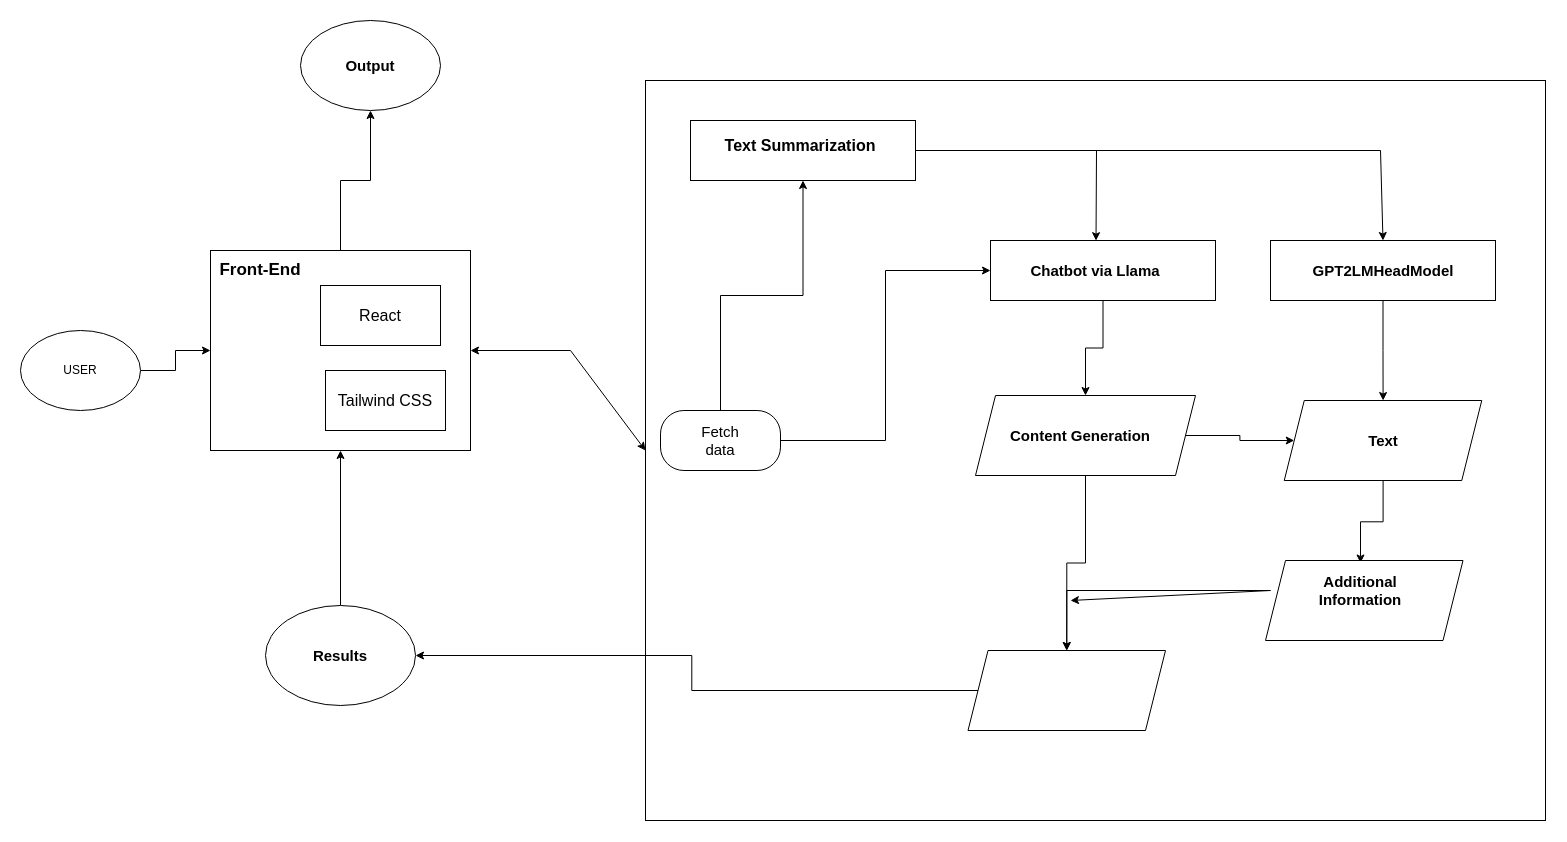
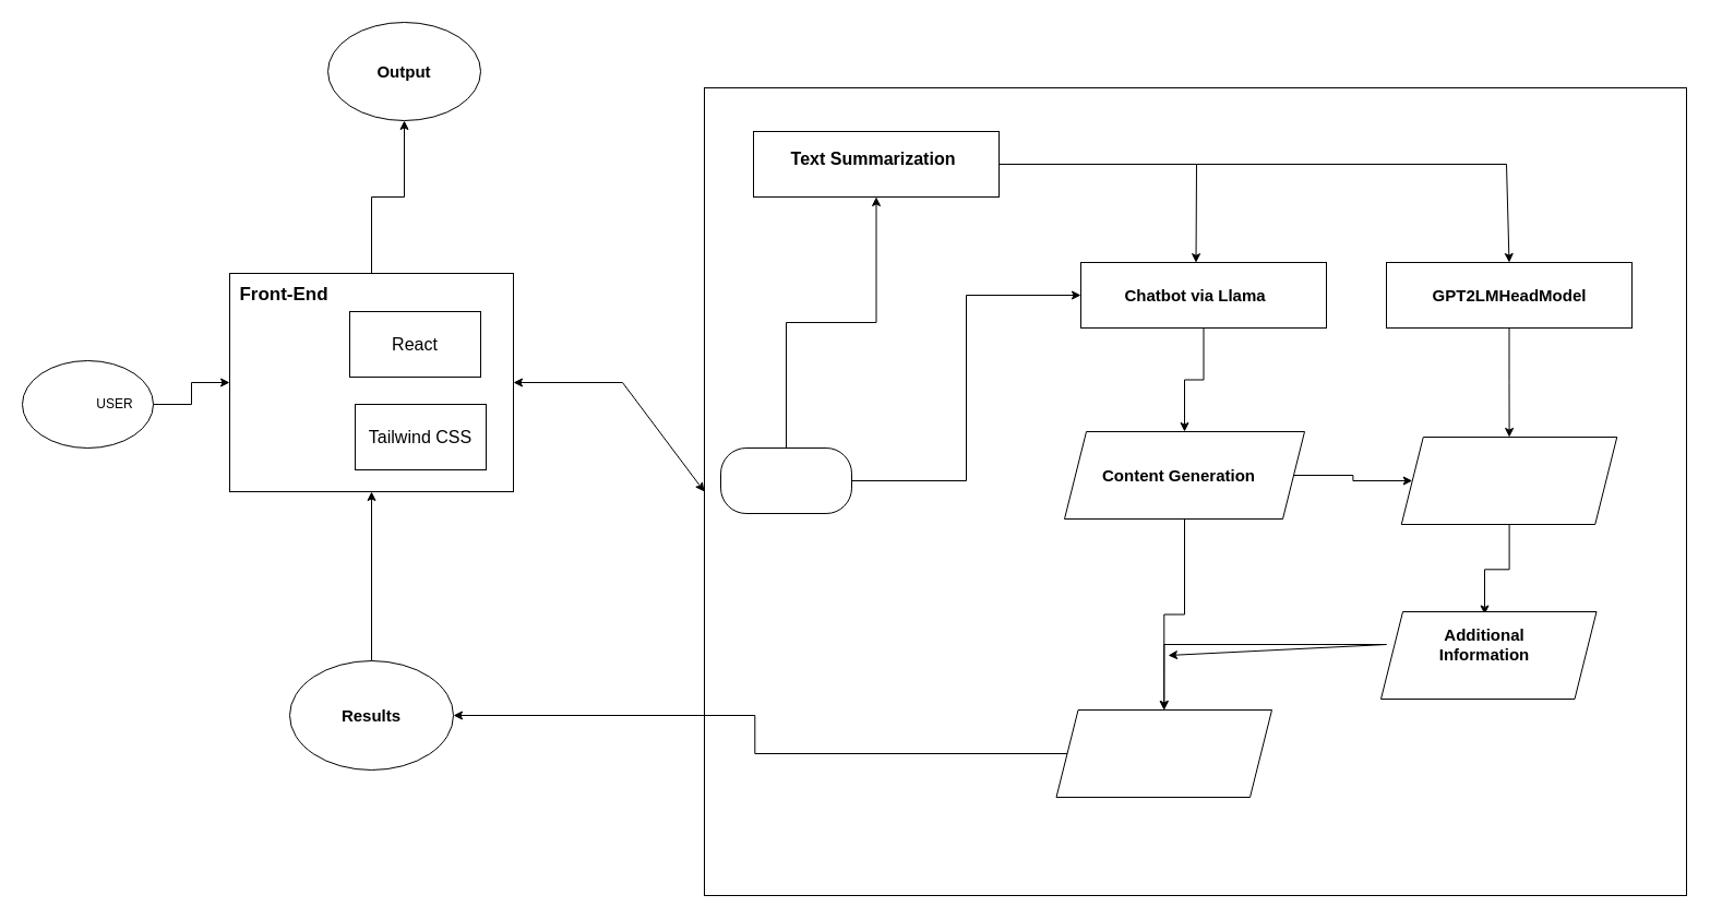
- <mxCell id="6" value="USER" style="text;html=1;strokeColor=none;fillColor=none;align=center;verticalAlign=middle;whiteSpace=wrap;rounded=0;" vertex="1" parent="1"><mxGeometry x="50" y="355" width="60" height="30" as="geometry" /></mxCell>
+ <mxCell id="6" value="USER" style="text;html=1;strokeColor=none;fillColor=none;align=center;verticalAlign=middle;whiteSpace=wrap;rounded=0;" vertex="1" parent="1"><mxGeometry x="75" y="355" width="60" height="30" as="geometry" /></mxCell>
- <mxCell id="11" value="Fetch data" style="text;html=1;strokeColor=none;fillColor=none;align=center;verticalAlign=middle;whiteSpace=wrap;rounded=0;fontSize=15;" vertex="1" parent="1"><mxGeometry x="690" y="425" width="60" height="30" as="geometry" /></mxCell>
- <mxCell id="33" value="Text" style="text;html=1;strokeColor=none;fillColor=none;align=center;verticalAlign=middle;whiteSpace=wrap;rounded=0;fontSize=15;fontStyle=1" vertex="1" parent="1"><mxGeometry x="1292.5" y="425" width="180" height="30" as="geometry" /></mxCell>
